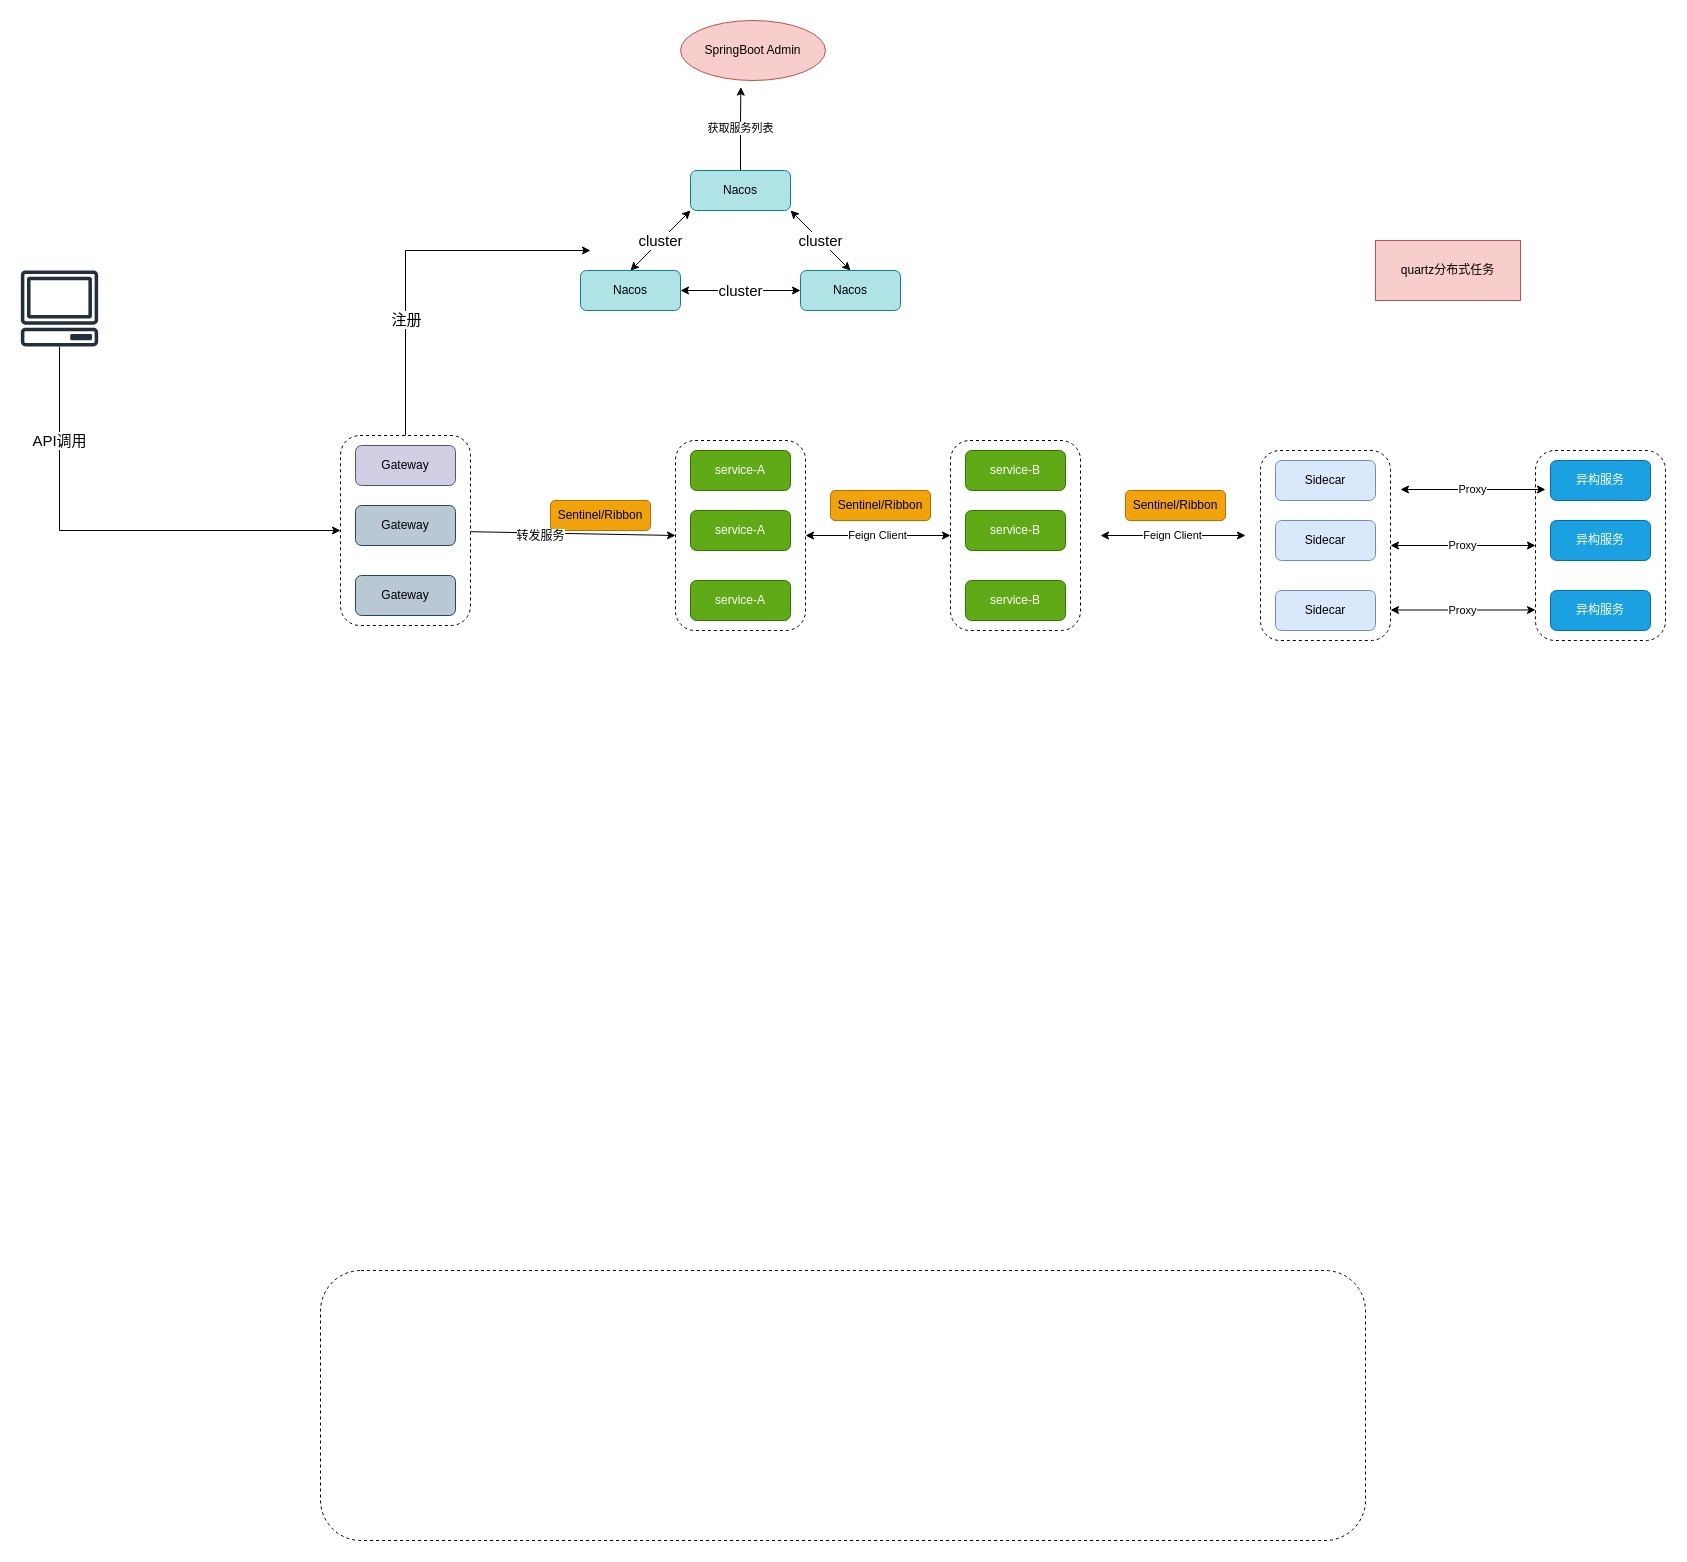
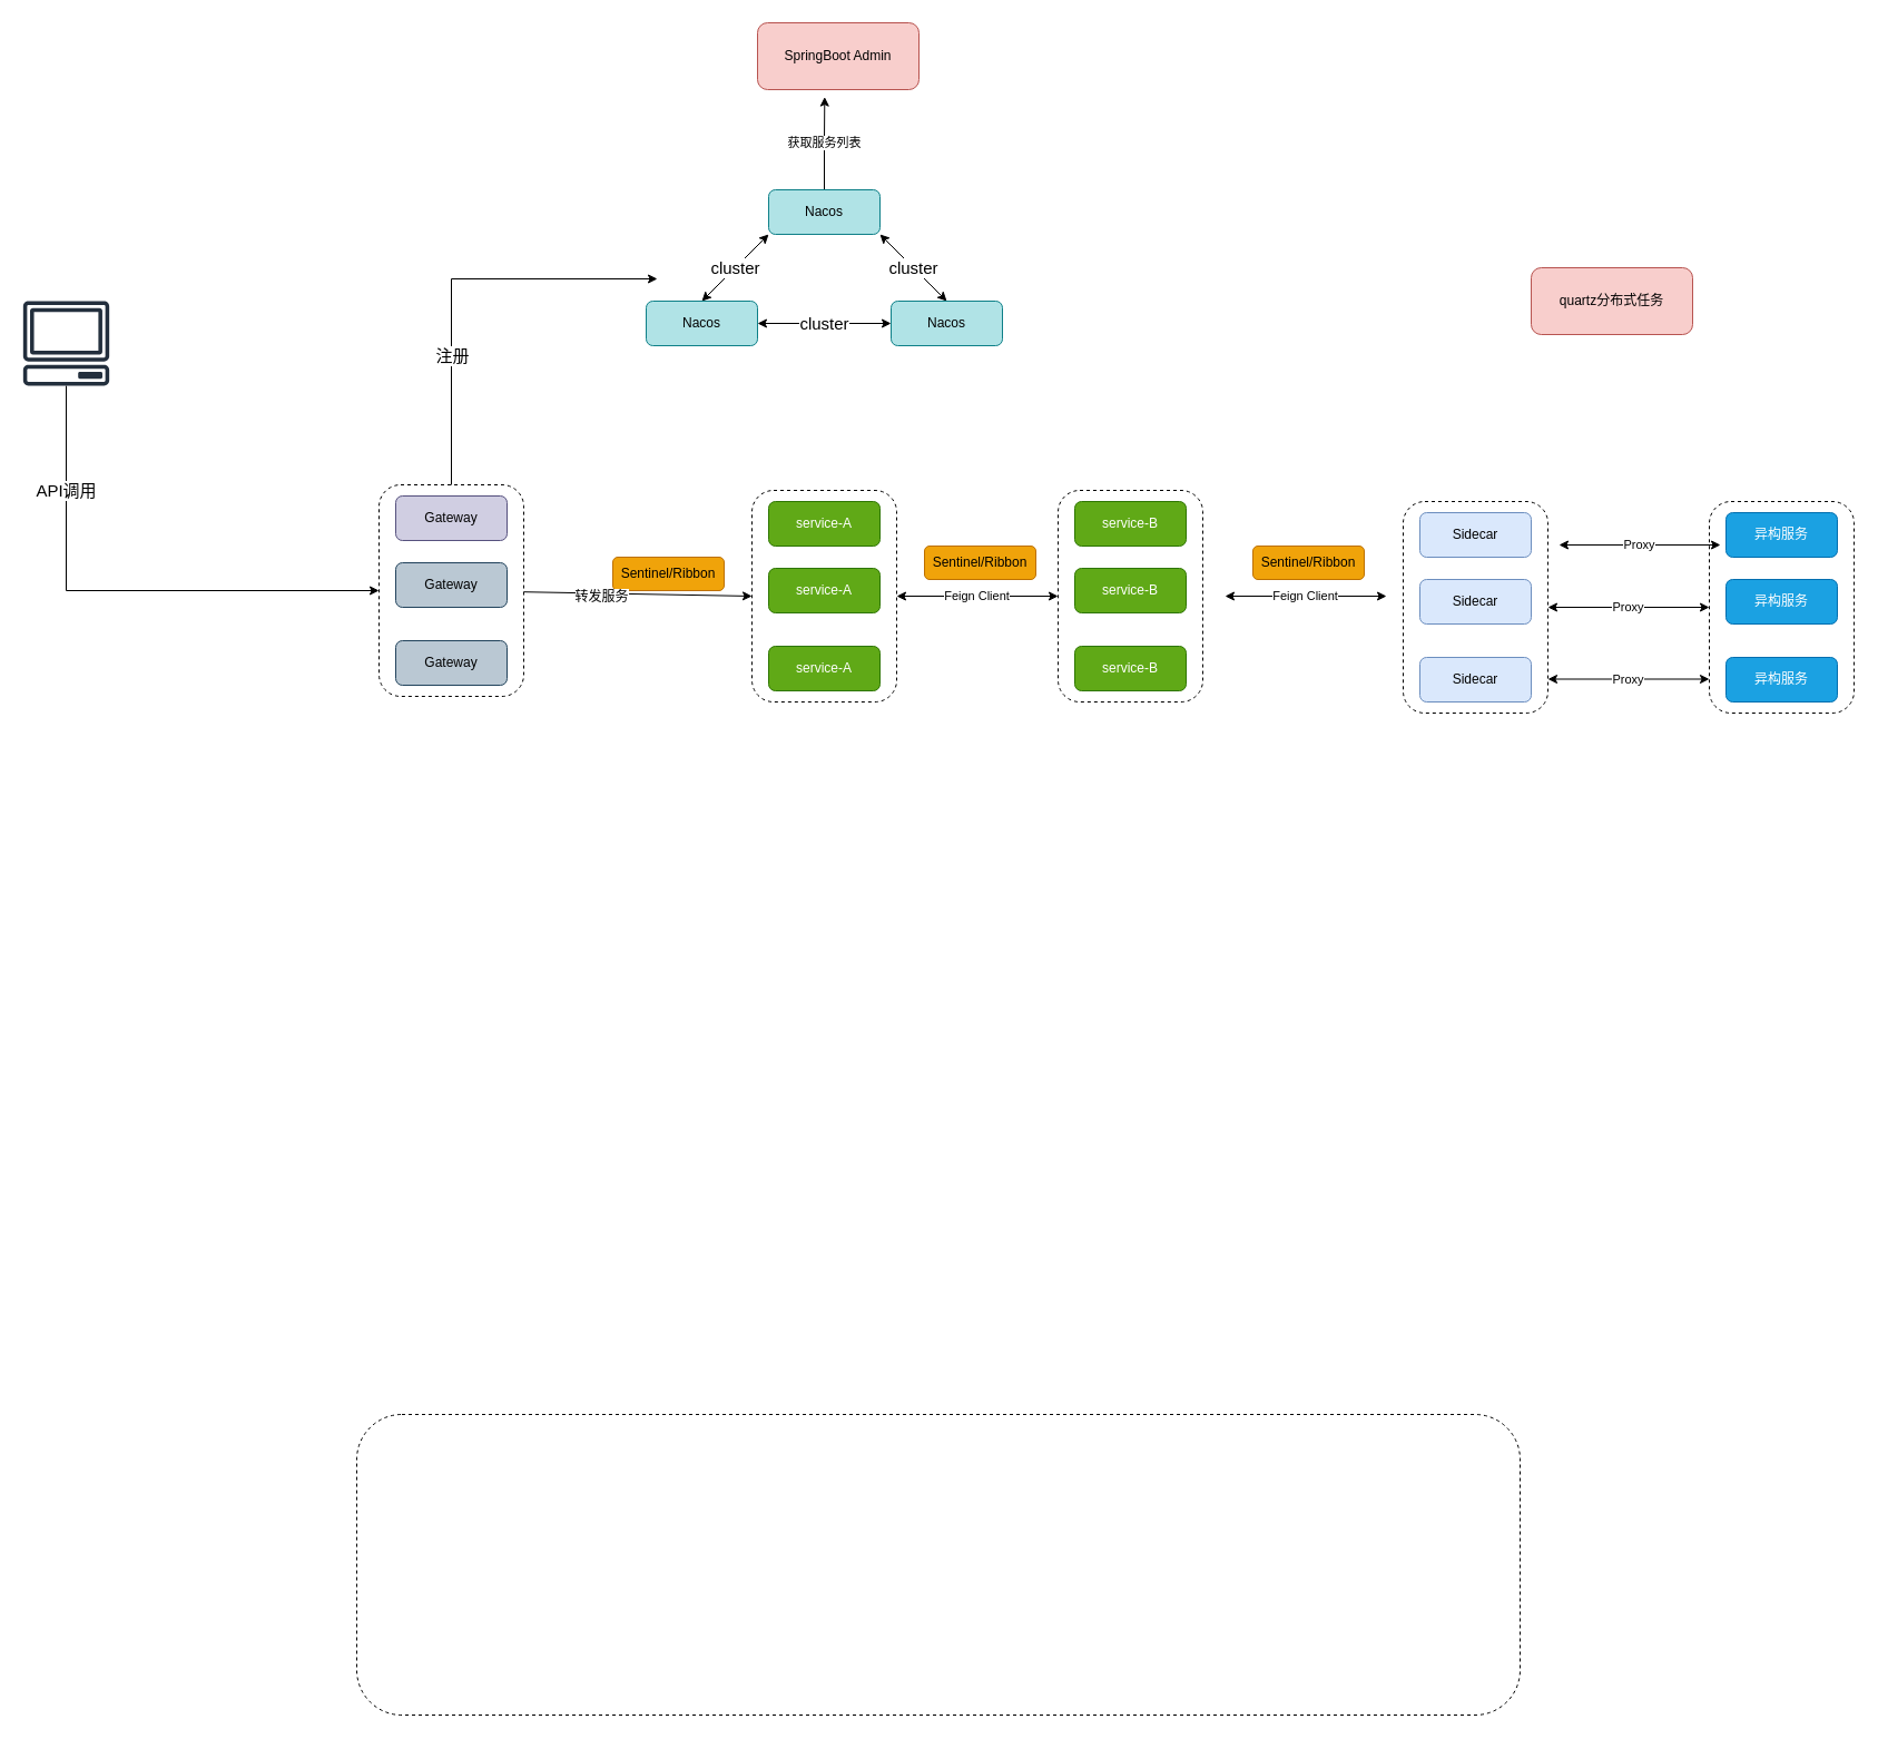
- <mxCell id="45" value="SpringBoot Admin" style="ellipse;whiteSpace=wrap;html=1;fillColor=#f8cecc;strokeColor=#b85450;" vertex="1" parent="1"><mxGeometry x="680" y="20" width="145" height="60" as="geometry" /></mxCell>
+ <mxCell id="45" value="SpringBoot Admin" style="rounded=1;whiteSpace=wrap;html=1;fillColor=#f8cecc;strokeColor=#b85450;" vertex="1" parent="1"><mxGeometry x="680" y="20" width="145" height="60" as="geometry" /></mxCell>
- <mxCell id="46" value="quartz分布式任务" style="whiteSpace=wrap;html=1;fillColor=#f8cecc;strokeColor=#b85450;rounded=0;" vertex="1" parent="1"><mxGeometry x="1375" y="240" width="145" height="60" as="geometry" /></mxCell>
+ <mxCell id="46" value="quartz分布式任务" style="rounded=1;whiteSpace=wrap;html=1;fillColor=#f8cecc;strokeColor=#b85450;" vertex="1" parent="1"><mxGeometry x="1375" y="240" width="145" height="60" as="geometry" /></mxCell>
